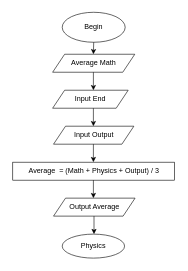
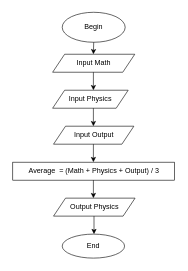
- <mxCell id="3" value="Average Math" style="shape=parallelogram;perimeter=parallelogramPerimeter;whiteSpace=wrap;html=1;fixedSize=1;" vertex="1" parent="1"><mxGeometry x="87" y="90" width="137" height="30" as="geometry" /></mxCell>
+ <mxCell id="3" value="Input Math" style="shape=parallelogram;perimeter=parallelogramPerimeter;whiteSpace=wrap;html=1;fixedSize=1;" vertex="1" parent="1"><mxGeometry x="87" y="90" width="137" height="30" as="geometry" /></mxCell>
- <mxCell id="6" value="Input End" style="shape=parallelogram;perimeter=parallelogramPerimeter;whiteSpace=wrap;html=1;fixedSize=1;" vertex="1" parent="1"><mxGeometry x="87" y="150" width="126" height="30" as="geometry" /></mxCell>
+ <mxCell id="6" value="Input Physics" style="shape=parallelogram;perimeter=parallelogramPerimeter;whiteSpace=wrap;html=1;fixedSize=1;" vertex="1" parent="1"><mxGeometry x="87" y="150" width="126" height="30" as="geometry" /></mxCell>
- <mxCell id="12" value="Output Average" style="shape=parallelogram;perimeter=parallelogramPerimeter;whiteSpace=wrap;html=1;fixedSize=1;" vertex="1" parent="1"><mxGeometry x="88.5" y="330" width="136" height="30" as="geometry" /></mxCell>
+ <mxCell id="12" value="Output Physics" style="shape=parallelogram;perimeter=parallelogramPerimeter;whiteSpace=wrap;html=1;fixedSize=1;" vertex="1" parent="1"><mxGeometry x="88.5" y="330" width="136" height="30" as="geometry" /></mxCell>
- <mxCell id="14" value="Physics" style="ellipse;whiteSpace=wrap;html=1;" vertex="1" parent="1"><mxGeometry x="103" y="390" width="104" height="40" as="geometry" /></mxCell>
+ <mxCell id="14" value="End" style="ellipse;whiteSpace=wrap;html=1;" vertex="1" parent="1"><mxGeometry x="103" y="390" width="104" height="40" as="geometry" /></mxCell>
